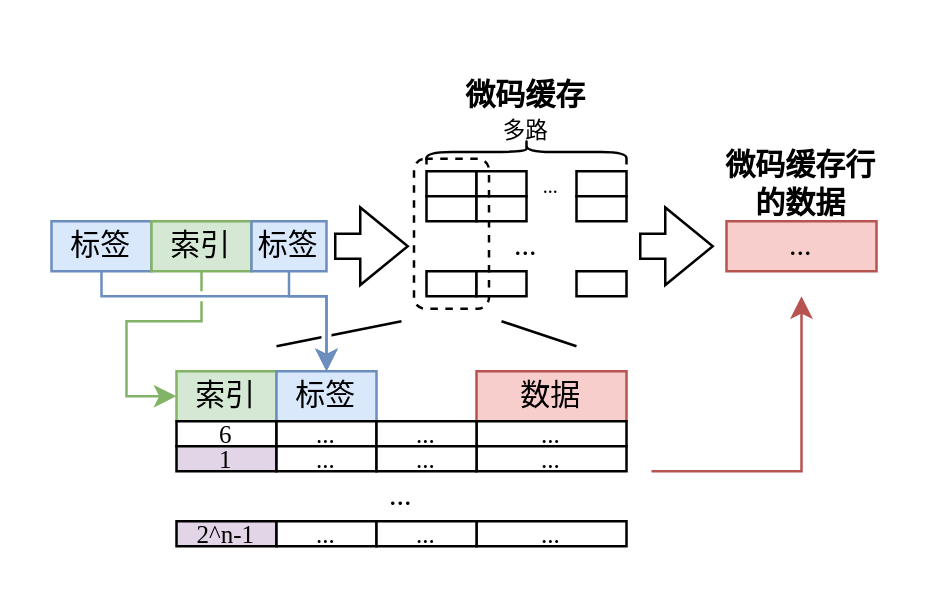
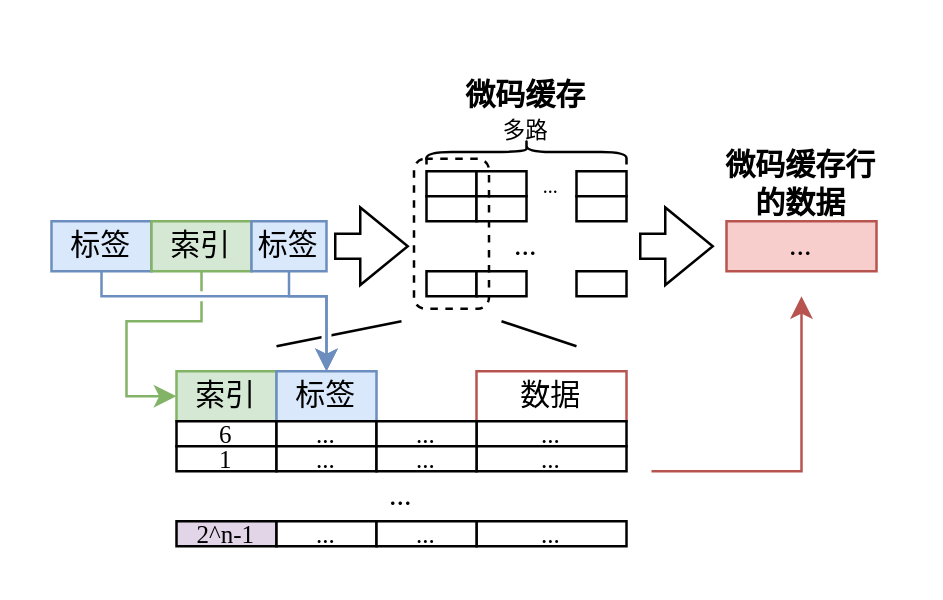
- <mxCell id="14" value="数据" style="rounded=0;whiteSpace=wrap;html=1;fontFamily=mono;fillColor=#f8cecc;strokeColor=#b85450;" parent="1" vertex="1"><mxGeometry x="190" y="148" width="60" height="20" as="geometry" /></mxCell>
+ <mxCell id="14" value="数据" style="rounded=0;whiteSpace=wrap;html=1;fontFamily=mono;fillColor=#ffffff;strokeColor=#b85450;" parent="1" vertex="1"><mxGeometry x="190" y="148" width="60" height="20" as="geometry" /></mxCell>
- <mxCell id="18" value="1" style="rounded=0;whiteSpace=wrap;html=1;fontFamily=mono;fontSize=10;fillColor=#e1d5e7;" parent="1" vertex="1"><mxGeometry x="70" y="178" width="40" height="10" as="geometry" /></mxCell>
+ <mxCell id="18" value="1" style="rounded=0;whiteSpace=wrap;html=1;fontFamily=mono;fontSize=10;" parent="1" vertex="1"><mxGeometry x="70" y="178" width="40" height="10" as="geometry" /></mxCell>
